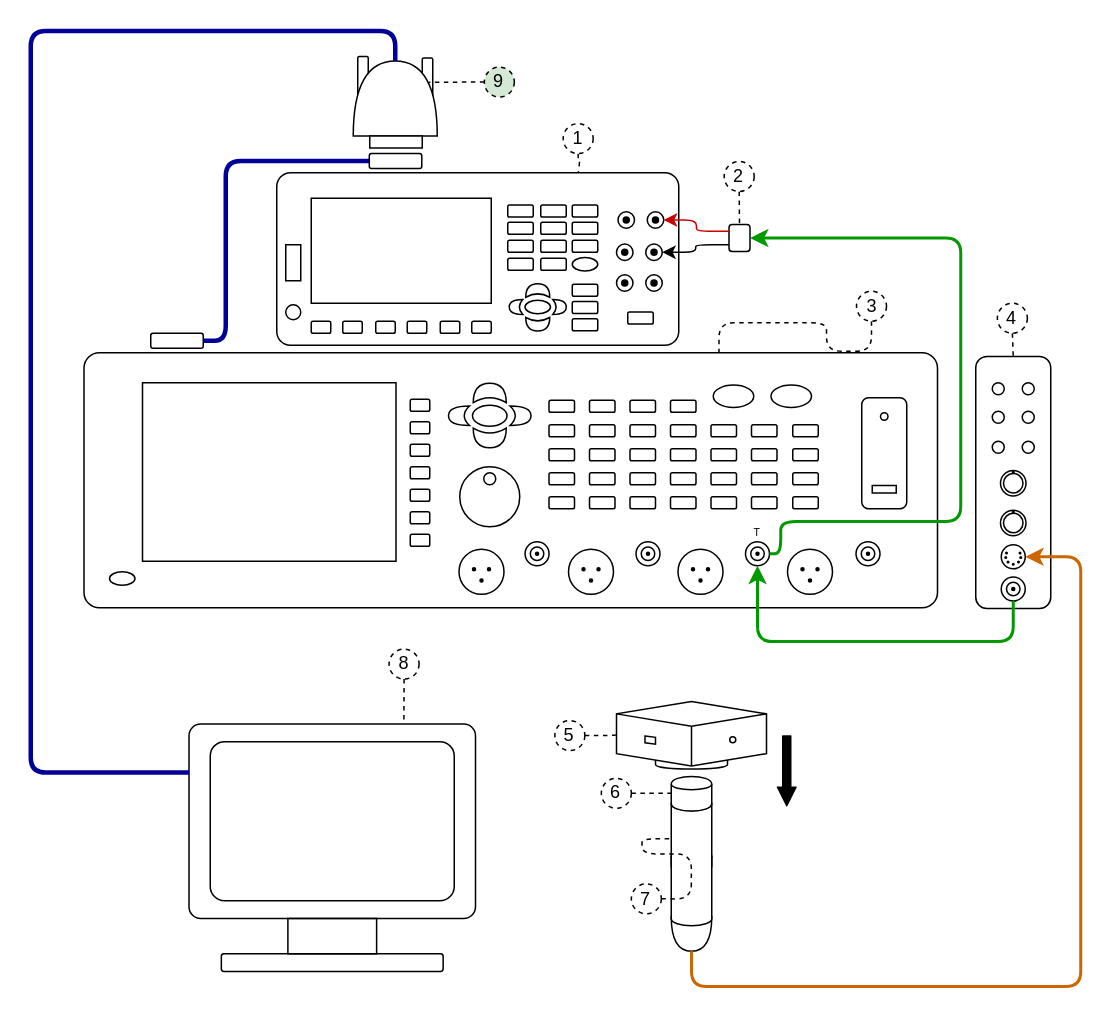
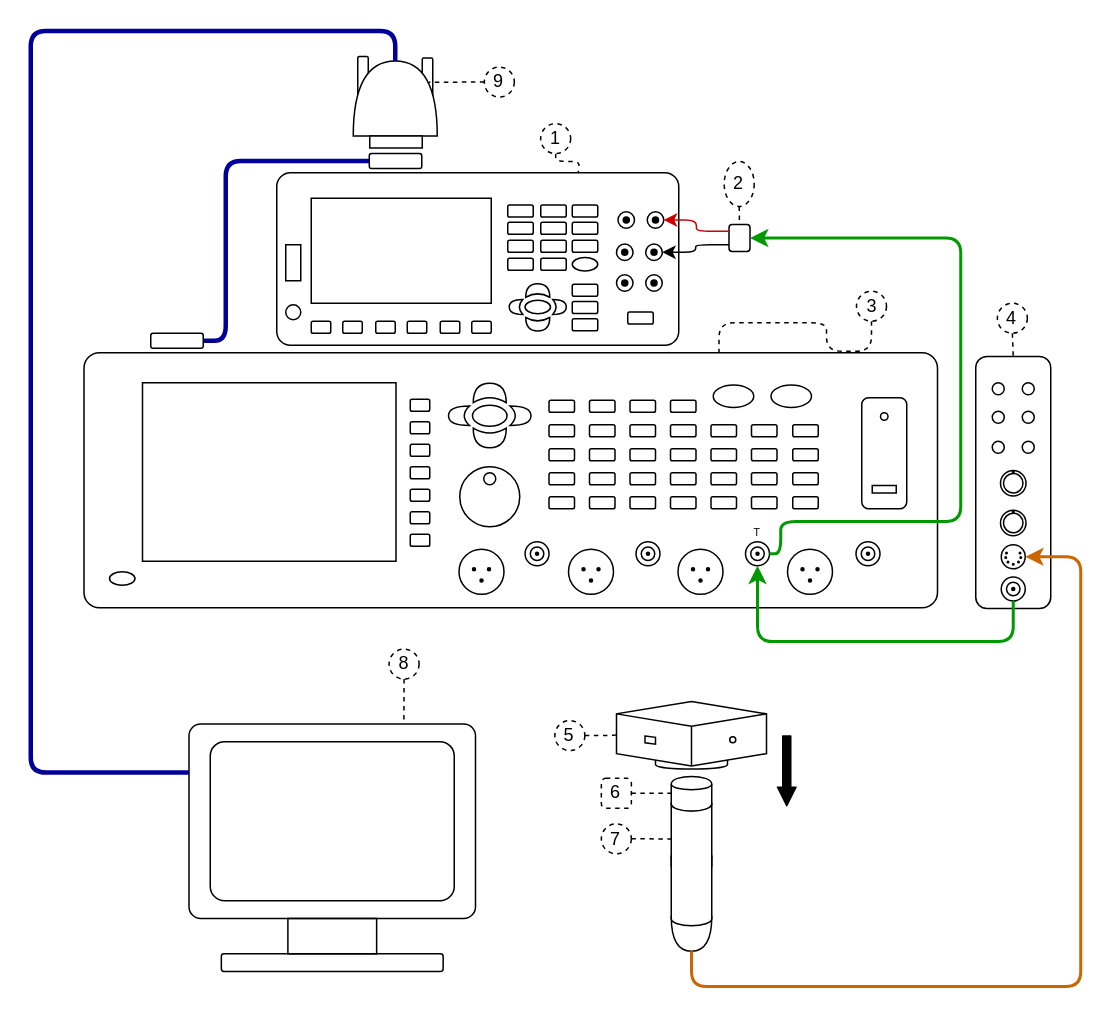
- <mxCell id="53" value="9" style="ellipse;whiteSpace=wrap;html=1;strokeWidth=1;fillColor=#d5e8d4;dashed=1;aspect=fixed;fontFamily=Helvetica;" vertex="1" parent="1"><mxGeometry x="322.4" y="44.07" width="20" height="20" as="geometry" /></mxCell>
+ <mxCell id="53" value="9" style="ellipse;whiteSpace=wrap;html=1;strokeWidth=1;fillColor=#ffffff;dashed=1;aspect=fixed;fontFamily=Helvetica;" vertex="1" parent="1"><mxGeometry x="322.4" y="44.07" width="20" height="20" as="geometry" /></mxCell>
- <mxCell id="108" value="1" style="ellipse;whiteSpace=wrap;html=1;strokeWidth=1;fillColor=#ffffff;dashed=1;aspect=fixed;fontFamily=Helvetica;" vertex="1" parent="1"><mxGeometry x="374.952" y="81.759" width="20" height="20" as="geometry" /></mxCell>
+ <mxCell id="108" value="1" style="ellipse;whiteSpace=wrap;html=1;strokeWidth=1;fillColor=#ffffff;dashed=1;aspect=fixed;fontFamily=Helvetica;" vertex="1" parent="1"><mxGeometry x="359.952" y="81.759" width="20" height="20" as="geometry" /></mxCell>
- <mxCell id="213" value="2" style="ellipse;whiteSpace=wrap;html=1;strokeWidth=1;fillColor=#ffffff;dashed=1;aspect=fixed;fontFamily=Helvetica;" vertex="1" parent="1"><mxGeometry x="482.286" y="107" width="20" height="20" as="geometry" /></mxCell>
+ <mxCell id="213" value="2" style="ellipse;whiteSpace=wrap;html=1;strokeWidth=1;fillColor=#ffffff;dashed=1;aspect=fixed;fontFamily=Helvetica;" vertex="1" parent="1"><mxGeometry x="482.286" y="107" width="20" height="30" as="geometry" /></mxCell>
- <mxCell id="227" value="6" style="ellipse;whiteSpace=wrap;html=1;strokeWidth=1;fillColor=#ffffff;dashed=1;aspect=fixed;fontFamily=Helvetica;" vertex="1" parent="1"><mxGeometry x="400.4" y="518.213" width="20" height="20" as="geometry" /></mxCell>
+ <mxCell id="227" value="6" style="whiteSpace=wrap;html=1;strokeWidth=1;fillColor=#ffffff;dashed=1;aspect=fixed;fontFamily=Helvetica;rounded=1;" vertex="1" parent="1"><mxGeometry x="400.4" y="518.213" width="20" height="20" as="geometry" /></mxCell>
- <mxCell id="218" value="7" style="ellipse;whiteSpace=wrap;html=1;strokeWidth=1;fillColor=#ffffff;dashed=1;aspect=fixed;fontFamily=Helvetica;" vertex="1" parent="1"><mxGeometry x="420.4" y="588.57" width="20" height="20" as="geometry" /></mxCell>
+ <mxCell id="218" value="7" style="ellipse;whiteSpace=wrap;html=1;strokeWidth=1;fillColor=#ffffff;dashed=1;aspect=fixed;fontFamily=Helvetica;" vertex="1" parent="1"><mxGeometry x="400.4" y="548.57" width="20" height="20" as="geometry" /></mxCell>
